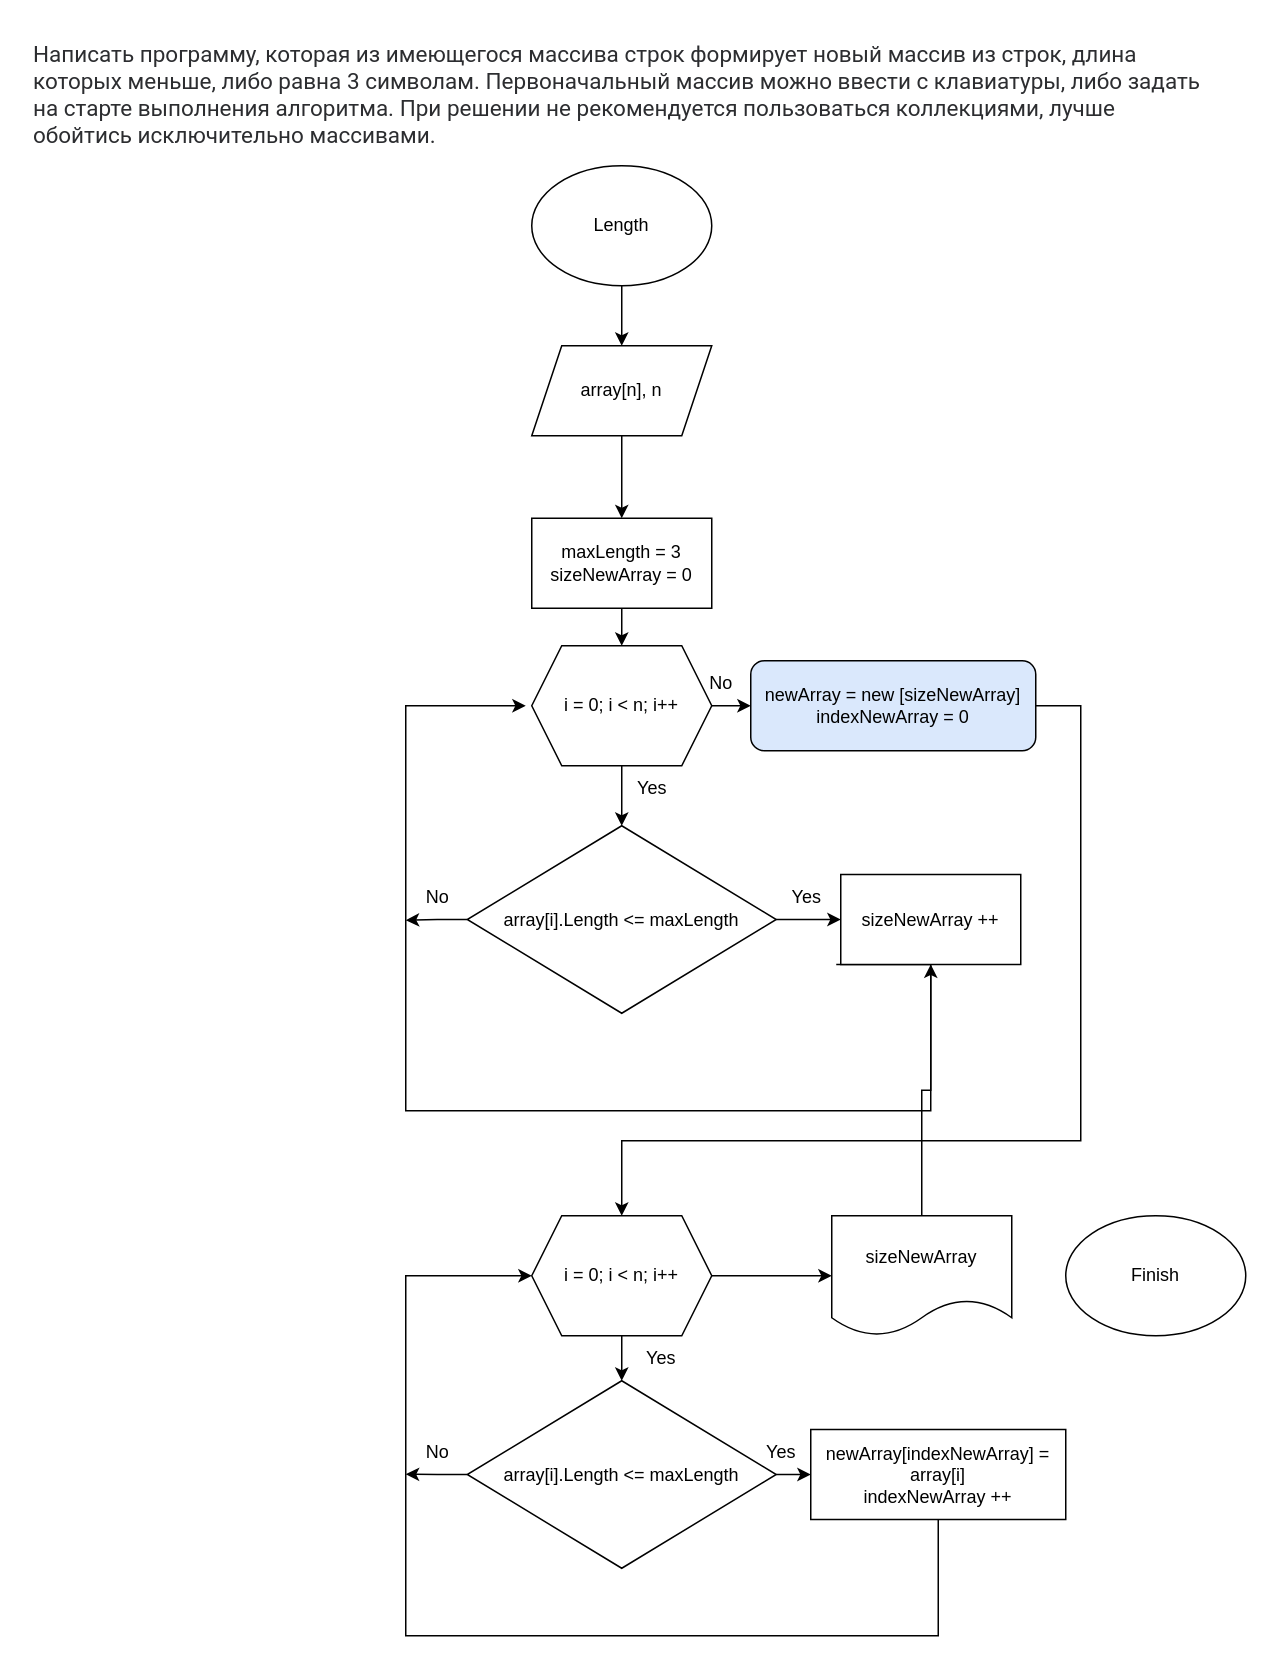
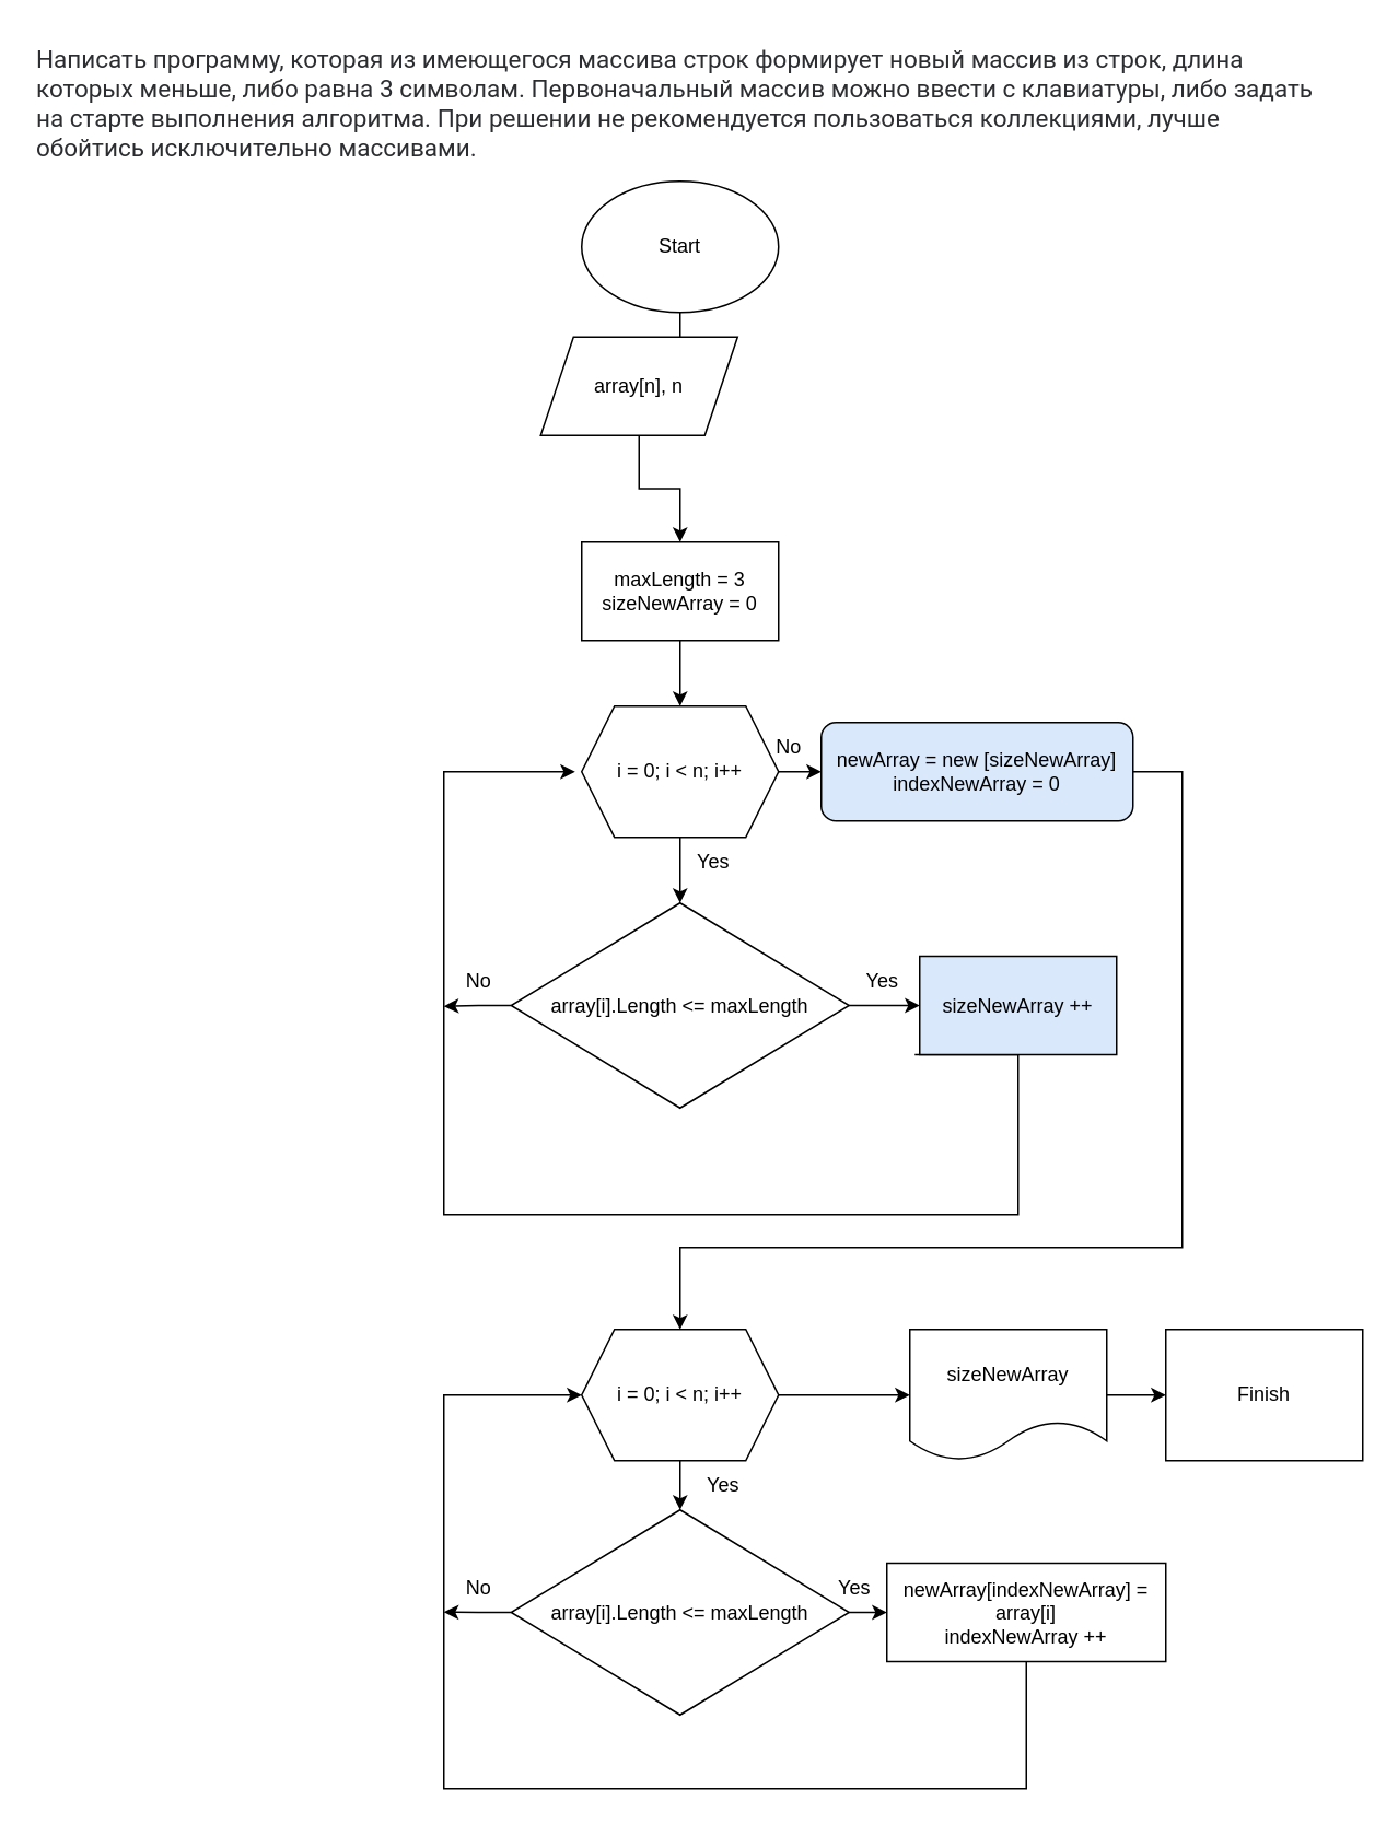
- <mxCell id="4" value="Length" style="ellipse;whiteSpace=wrap;html=1;" vertex="1" parent="1"><mxGeometry x="354" y="110" width="120" height="80" as="geometry" /></mxCell>
+ <mxCell id="4" value="Start" style="ellipse;whiteSpace=wrap;html=1;" vertex="1" parent="1"><mxGeometry x="354" y="110" width="120" height="80" as="geometry" /></mxCell>
- <mxCell id="6" value="array[n], n" style="shape=parallelogram;perimeter=parallelogramPerimeter;whiteSpace=wrap;html=1;fixedSize=1;" vertex="1" parent="1"><mxGeometry x="354" y="230" width="120" height="60" as="geometry" /></mxCell>
+ <mxCell id="6" value="array[n], n" style="shape=parallelogram;perimeter=parallelogramPerimeter;whiteSpace=wrap;html=1;fixedSize=1;" vertex="1" parent="1"><mxGeometry x="329" y="205" width="120" height="60" as="geometry" /></mxCell>
- <mxCell id="10" value="maxLength = 3&lt;div&gt;sizeNewArray = 0&lt;/div&gt;" style="rounded=0;whiteSpace=wrap;html=1;" vertex="1" parent="1"><mxGeometry x="354" y="345" width="120" height="60" as="geometry" /></mxCell>
+ <mxCell id="10" value="maxLength = 3&lt;div&gt;sizeNewArray = 0&lt;/div&gt;" style="rounded=0;whiteSpace=wrap;html=1;" vertex="1" parent="1"><mxGeometry x="354" y="330" width="120" height="60" as="geometry" /></mxCell>
- <mxCell id="16" value="sizeNewArray ++" style="whiteSpace=wrap;html=1;" vertex="1" parent="1"><mxGeometry x="560" y="582.5" width="120" height="60" as="geometry" /></mxCell>
+ <mxCell id="16" value="sizeNewArray ++" style="whiteSpace=wrap;html=1;fillColor=#dae8fc;" vertex="1" parent="1"><mxGeometry x="560" y="582.5" width="120" height="60" as="geometry" /></mxCell>
- <mxCell id="34" value="" style="edgeStyle=orthogonalEdgeStyle;rounded=0;orthogonalLoop=1;jettySize=auto;html=1;" edge="1" parent="1" source="35" target="16"><mxGeometry relative="1" as="geometry" /></mxCell>
+ <mxCell id="34" value="" style="edgeStyle=orthogonalEdgeStyle;rounded=0;orthogonalLoop=1;jettySize=auto;html=1;" edge="1" parent="1" source="35" target="36"><mxGeometry relative="1" as="geometry" /></mxCell>
- <mxCell id="36" value="Finish" style="ellipse;whiteSpace=wrap;html=1;" vertex="1" parent="1"><mxGeometry x="710" y="810" width="120" height="80" as="geometry" /></mxCell>
+ <mxCell id="36" value="Finish" style="whiteSpace=wrap;html=1;rounded=0;" vertex="1" parent="1"><mxGeometry x="710" y="810" width="120" height="80" as="geometry" /></mxCell>
